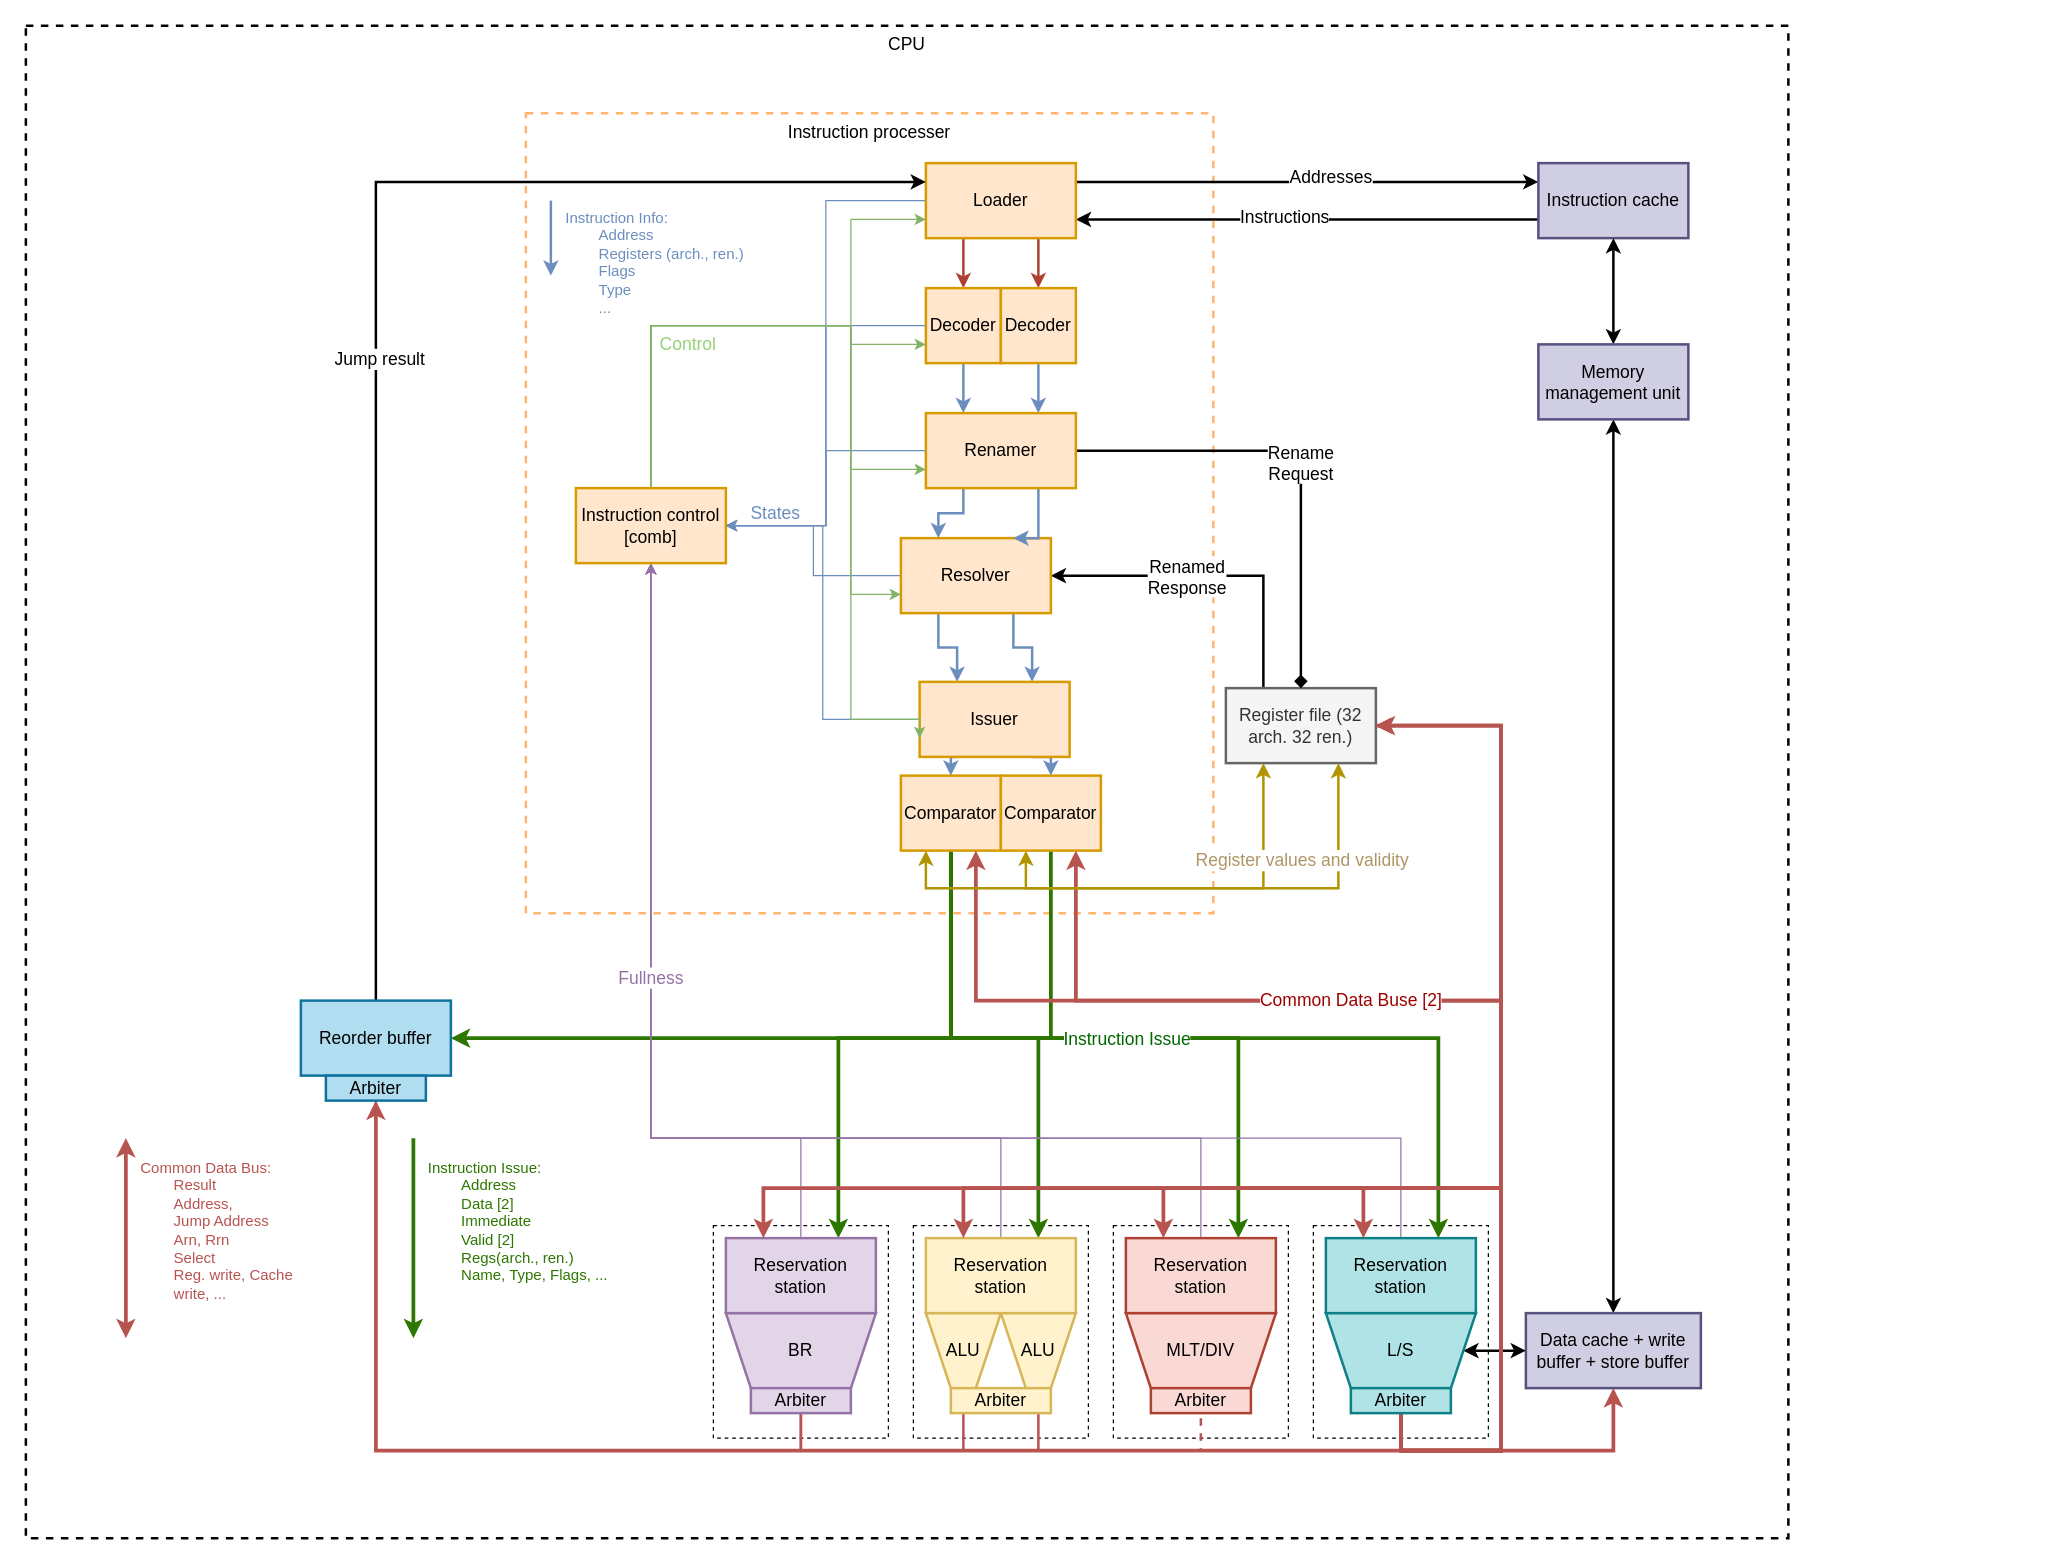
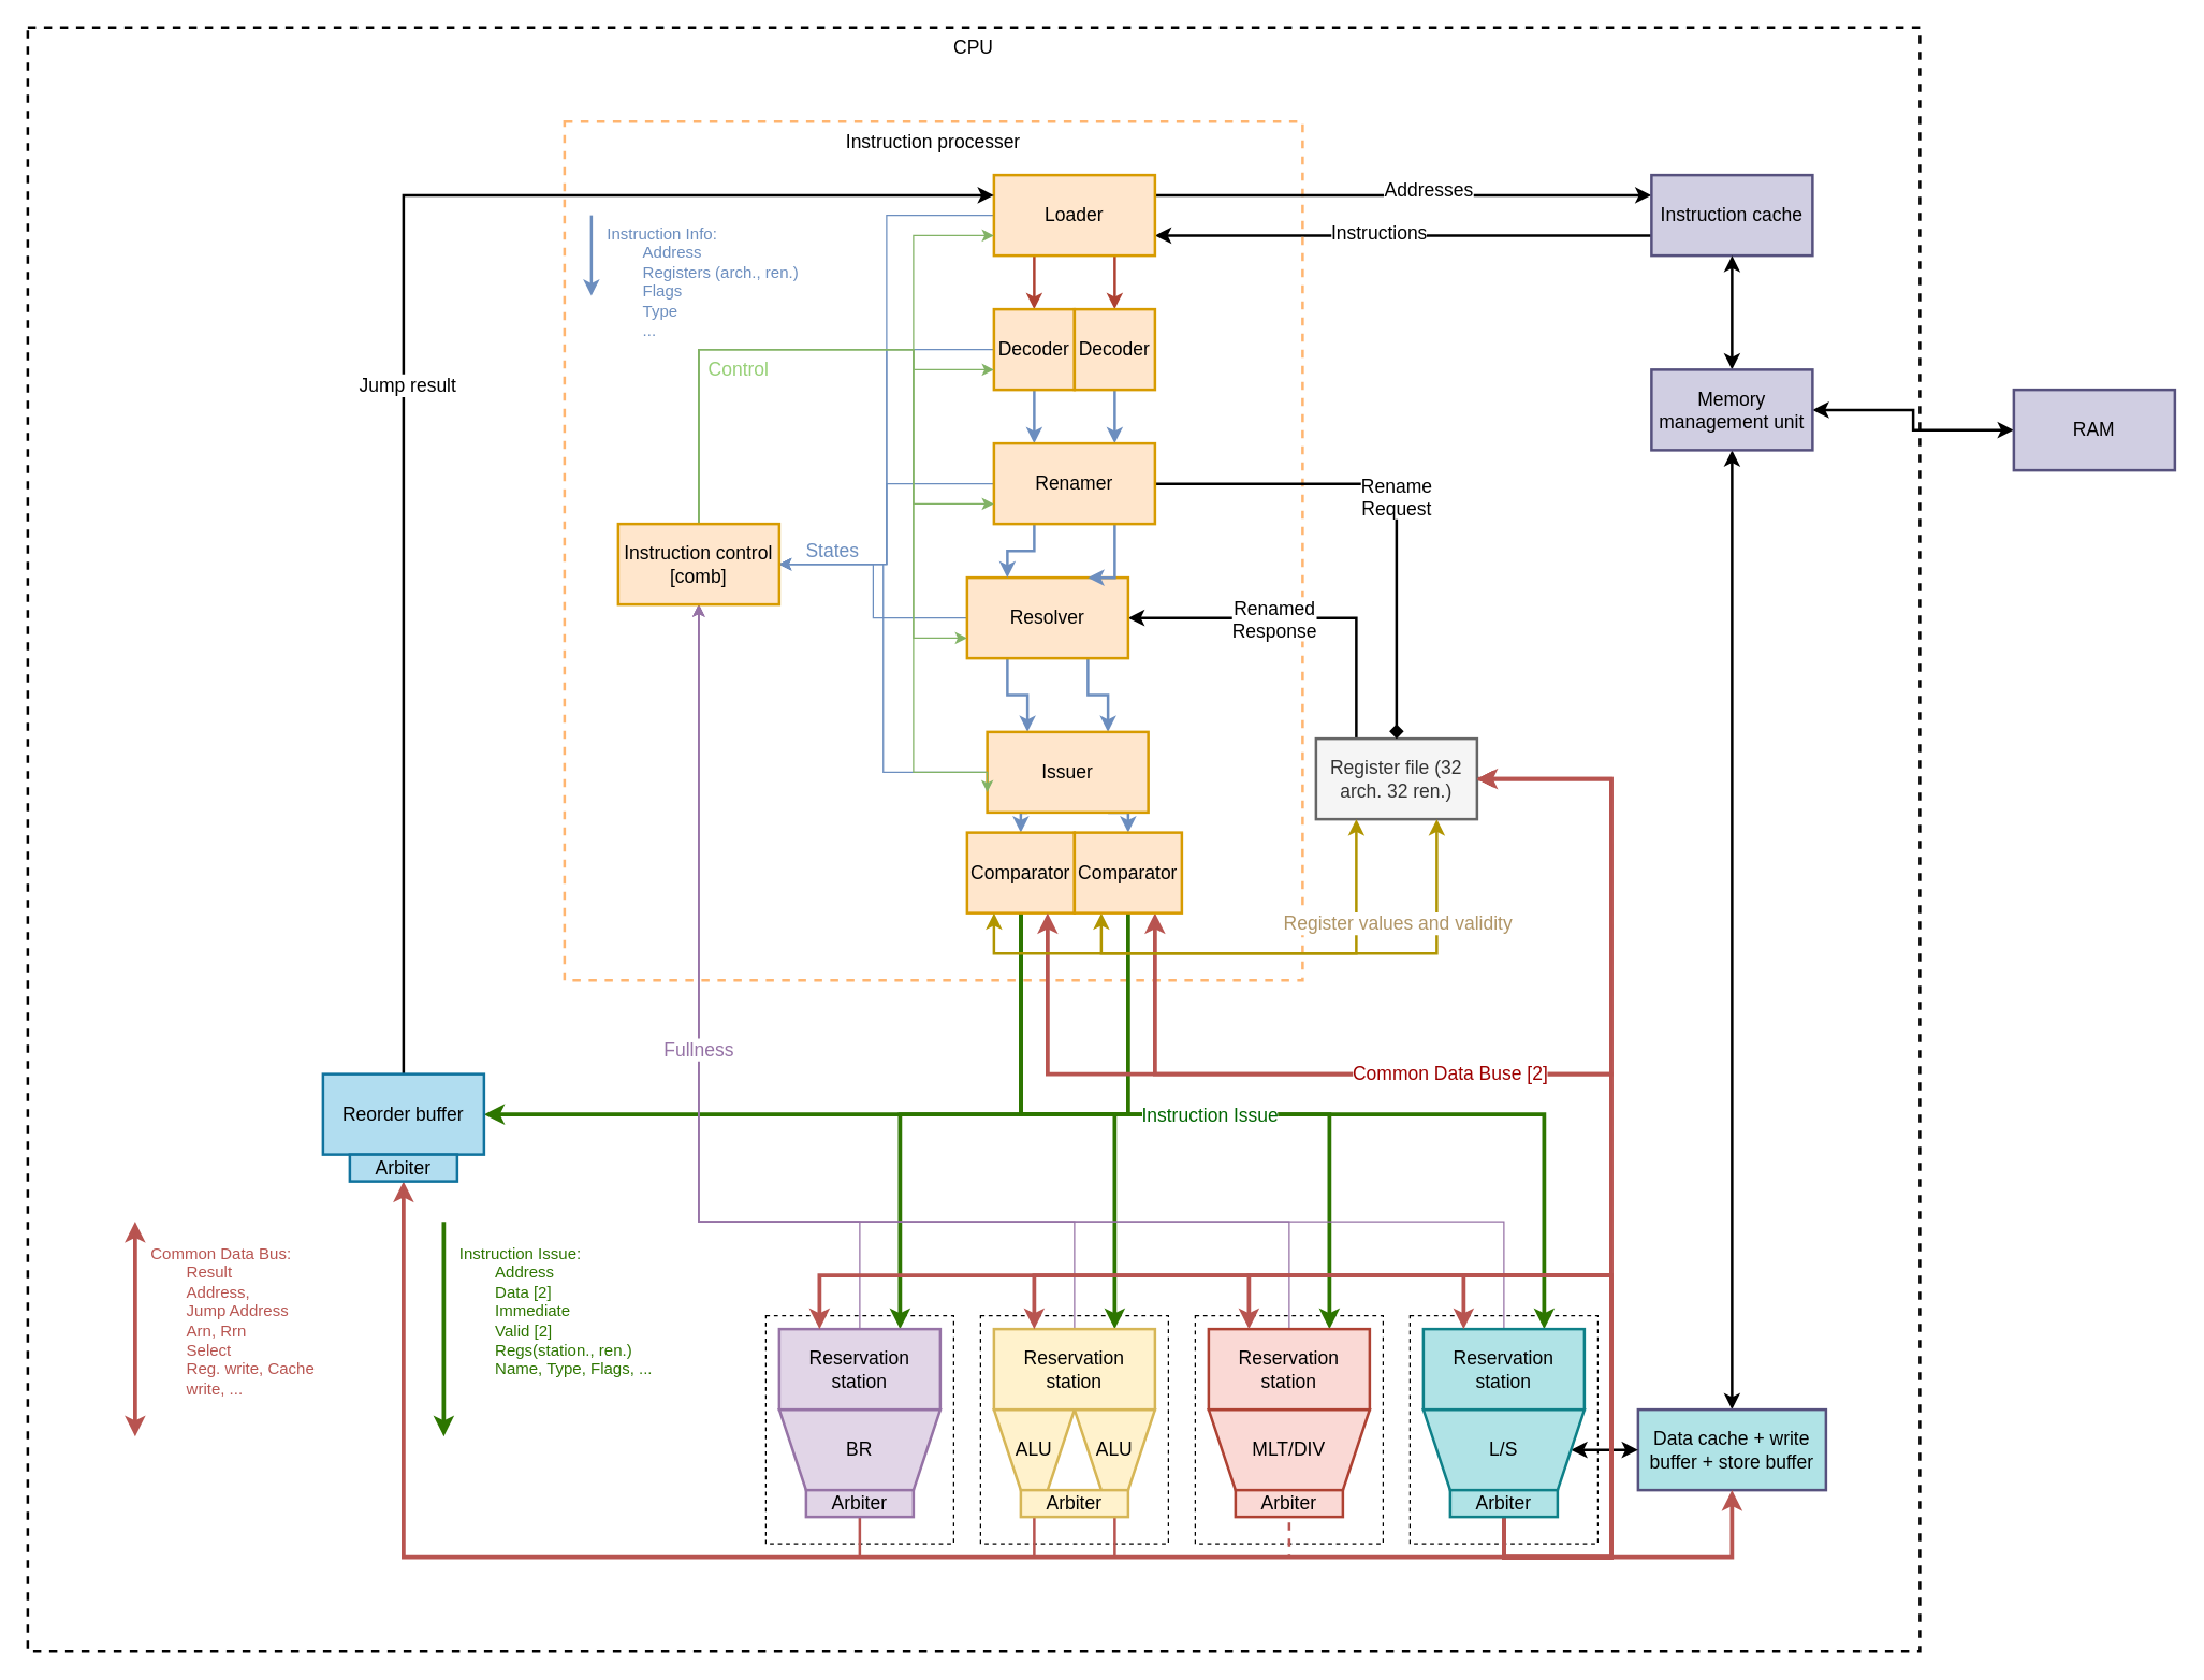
+ <mxCell id="43" value="" style="edgeStyle=orthogonalEdgeStyle;rounded=0;orthogonalLoop=1;jettySize=auto;html=1;entryX=0;entryY=0.5;entryDx=0;entryDy=0;startArrow=classic;startFill=1;fontSize=14;strokeWidth=2;" parent="1" source="44" target="46" edge="1"><mxGeometry relative="1" as="geometry" /></mxCell>
+ <mxCell id="46" value="RAM" style="rounded=0;whiteSpace=wrap;html=1;fontSize=14;strokeWidth=2;fillColor=#d0cee2;strokeColor=#56517e;" parent="1" vertex="1"><mxGeometry x="1500" y="290" width="120" height="60" as="geometry" /></mxCell>
- <mxCell id="56" style="edgeStyle=orthogonalEdgeStyle;rounded=0;orthogonalLoop=1;jettySize=auto;html=1;exitX=0.5;exitY=1;exitDx=0;exitDy=0;entryX=0.5;entryY=1;entryDx=0;entryDy=0;fontSize=14;fillColor=#f8cecc;strokeColor=#b85450;strokeWidth=2;" parent="1" source="57" target="74" edge="1"><mxGeometry relative="1" as="geometry"><Array as="points"><mxPoint x="640" y="1160" /><mxPoint x="300" y="1160" /><mxPoint x="300" y="860" /></Array></mxGeometry></mxCell>
- <mxCell id="101" value="Instruction Issue:&lt;div&gt;&lt;span style=&quot;white-space: pre;&quot;&gt;&#09;&lt;/span&gt;Address&lt;br&gt;&lt;/div&gt;&lt;div&gt;&lt;span style=&quot;white-space: pre;&quot;&gt;&#09;&lt;/span&gt;Data [2]&lt;/div&gt;&lt;div&gt;&lt;span style=&quot;white-space: pre;&quot;&gt;&#09;&lt;/span&gt;Immediate&lt;/div&gt;&lt;div&gt;&lt;span style=&quot;white-space: pre;&quot;&gt;&#09;&lt;/span&gt;Valid [2]&lt;br&gt;&lt;/div&gt;&lt;div&gt;&lt;span style=&quot;white-space: pre;&quot;&gt;&#09;&lt;/span&gt;Regs(arch., ren.)&lt;br&gt;&lt;/div&gt;&lt;div&gt;&lt;span style=&quot;white-space: pre;&quot;&gt;&#09;&lt;/span&gt;Name, Type, Flags, ...&lt;br&gt;&lt;/div&gt;" style="text;html=1;align=left;verticalAlign=top;whiteSpace=wrap;rounded=0;fontColor=#2D7600;" parent="1" vertex="1"><mxGeometry x="340" y="920" width="160" height="150" as="geometry" /></mxCell>
+ <mxCell id="101" value="Instruction Issue:&lt;div&gt;&lt;span style=&quot;white-space: pre;&quot;&gt;&#09;&lt;/span&gt;Address&lt;br&gt;&lt;/div&gt;&lt;div&gt;&lt;span style=&quot;white-space: pre;&quot;&gt;&#09;&lt;/span&gt;Data [2]&lt;/div&gt;&lt;div&gt;&lt;span style=&quot;white-space: pre;&quot;&gt;&#09;&lt;/span&gt;Immediate&lt;/div&gt;&lt;div&gt;&lt;span style=&quot;white-space: pre;&quot;&gt;&#09;&lt;/span&gt;Valid [2]&lt;br&gt;&lt;/div&gt;&lt;div&gt;&lt;span style=&quot;white-space: pre;&quot;&gt;&#09;&lt;/span&gt;Regs(station., ren.)&lt;br&gt;&lt;/div&gt;&lt;div&gt;&lt;span style=&quot;white-space: pre;&quot;&gt;&#09;&lt;/span&gt;Name, Type, Flags, ...&lt;br&gt;&lt;/div&gt;" style="text;html=1;align=left;verticalAlign=top;whiteSpace=wrap;rounded=0;fontColor=#2D7600;" parent="1" vertex="1"><mxGeometry x="340" y="920" width="160" height="150" as="geometry" /></mxCell>
- <mxCell id="45" value="Data cache + write buffer + store buffer" style="whiteSpace=wrap;html=1;fontSize=14;strokeWidth=2;fillColor=#d0cee2;strokeColor=#56517e;rounded=0;" parent="1" vertex="1"><mxGeometry x="1220" y="1050" width="140" height="60" as="geometry" /></mxCell>
+ <mxCell id="45" value="Data cache + write buffer + store buffer" style="whiteSpace=wrap;html=1;fontSize=14;strokeWidth=2;fillColor=#b0e3e6;strokeColor=#56517e;rounded=0;" parent="1" vertex="1"><mxGeometry x="1220" y="1050" width="140" height="60" as="geometry" /></mxCell>
